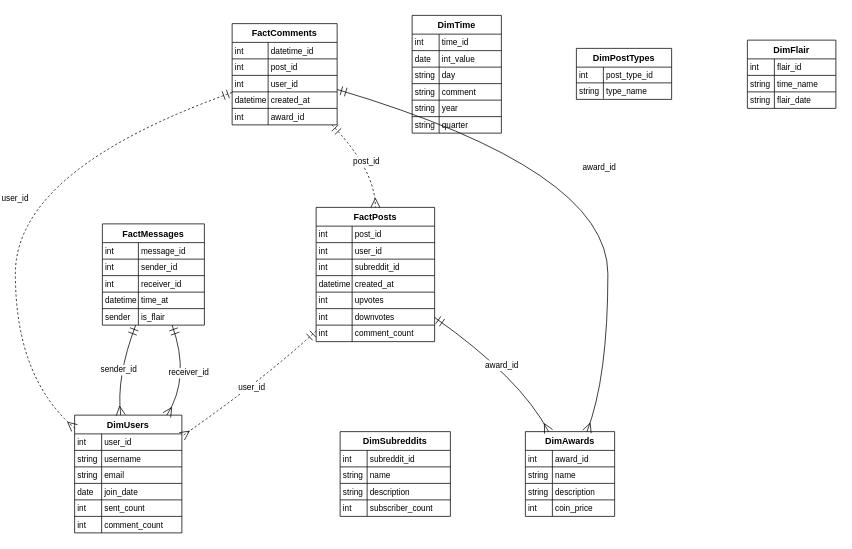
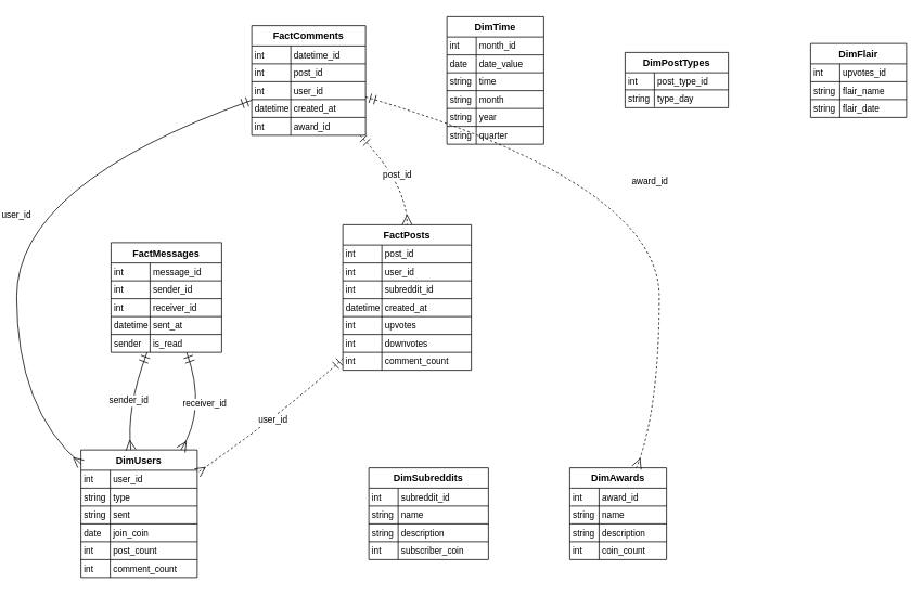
- <mxCell id="104" value="time_id" style="shape=partialRectangle;connectable=0;fillColor=none;top=0;left=0;bottom=0;right=0;align=left;spacingLeft=2;overflow=hidden;fontSize=11;" parent="102" vertex="1"><mxGeometry x="36" width="83" height="22" as="geometry"><mxRectangle width="83" height="22" as="alternateBounds" /></mxGeometry></mxCell>
+ <mxCell id="104" value="month_id" style="shape=partialRectangle;connectable=0;fillColor=none;top=0;left=0;bottom=0;right=0;align=left;spacingLeft=2;overflow=hidden;fontSize=11;" parent="102" vertex="1"><mxGeometry x="36" width="83" height="22" as="geometry"><mxRectangle width="83" height="22" as="alternateBounds" /></mxGeometry></mxCell>
- <mxCell id="107" value="int_value" style="shape=partialRectangle;connectable=0;fillColor=none;top=0;left=0;bottom=0;right=0;align=left;spacingLeft=2;overflow=hidden;fontSize=11;" parent="105" vertex="1"><mxGeometry x="36" width="83" height="22" as="geometry"><mxRectangle width="83" height="22" as="alternateBounds" /></mxGeometry></mxCell>
+ <mxCell id="107" value="date_value" style="shape=partialRectangle;connectable=0;fillColor=none;top=0;left=0;bottom=0;right=0;align=left;spacingLeft=2;overflow=hidden;fontSize=11;" parent="105" vertex="1"><mxGeometry x="36" width="83" height="22" as="geometry"><mxRectangle width="83" height="22" as="alternateBounds" /></mxGeometry></mxCell>
- <mxCell id="130" value="flair_id" style="shape=partialRectangle;connectable=0;fillColor=none;top=0;left=0;bottom=0;right=0;align=left;spacingLeft=2;overflow=hidden;fontSize=11;" parent="128" vertex="1"><mxGeometry x="36" width="82" height="22" as="geometry"><mxRectangle width="82" height="22" as="alternateBounds" /></mxGeometry></mxCell>
+ <mxCell id="130" value="upvotes_id" style="shape=partialRectangle;connectable=0;fillColor=none;top=0;left=0;bottom=0;right=0;align=left;spacingLeft=2;overflow=hidden;fontSize=11;" parent="128" vertex="1"><mxGeometry x="36" width="82" height="22" as="geometry"><mxRectangle width="82" height="22" as="alternateBounds" /></mxGeometry></mxCell>
- <mxCell id="110" value="day" style="shape=partialRectangle;connectable=0;fillColor=none;top=0;left=0;bottom=0;right=0;align=left;spacingLeft=2;overflow=hidden;fontSize=11;" parent="108" vertex="1"><mxGeometry x="36" width="83" height="22" as="geometry"><mxRectangle width="83" height="22" as="alternateBounds" /></mxGeometry></mxCell>
+ <mxCell id="110" value="time" style="shape=partialRectangle;connectable=0;fillColor=none;top=0;left=0;bottom=0;right=0;align=left;spacingLeft=2;overflow=hidden;fontSize=11;" parent="108" vertex="1"><mxGeometry x="36" width="83" height="22" as="geometry"><mxRectangle width="83" height="22" as="alternateBounds" /></mxGeometry></mxCell>
- <mxCell id="133" value="time_name" style="shape=partialRectangle;connectable=0;fillColor=none;top=0;left=0;bottom=0;right=0;align=left;spacingLeft=2;overflow=hidden;fontSize=11;" parent="131" vertex="1"><mxGeometry x="36" width="82" height="22" as="geometry"><mxRectangle width="82" height="22" as="alternateBounds" /></mxGeometry></mxCell>
+ <mxCell id="133" value="flair_name" style="shape=partialRectangle;connectable=0;fillColor=none;top=0;left=0;bottom=0;right=0;align=left;spacingLeft=2;overflow=hidden;fontSize=11;" parent="131" vertex="1"><mxGeometry x="36" width="82" height="22" as="geometry"><mxRectangle width="82" height="22" as="alternateBounds" /></mxGeometry></mxCell>
- <mxCell id="126" value="type_name" style="shape=partialRectangle;connectable=0;fillColor=none;top=0;left=0;bottom=0;right=0;align=left;spacingLeft=2;overflow=hidden;fontSize=11;" parent="124" vertex="1"><mxGeometry x="36" width="91" height="21" as="geometry"><mxRectangle width="91" height="21" as="alternateBounds" /></mxGeometry></mxCell>
+ <mxCell id="126" value="type_day" style="shape=partialRectangle;connectable=0;fillColor=none;top=0;left=0;bottom=0;right=0;align=left;spacingLeft=2;overflow=hidden;fontSize=11;" parent="124" vertex="1"><mxGeometry x="36" width="91" height="21" as="geometry"><mxRectangle width="91" height="21" as="alternateBounds" /></mxGeometry></mxCell>
- <mxCell id="113" value="comment" style="shape=partialRectangle;connectable=0;fillColor=none;top=0;left=0;bottom=0;right=0;align=left;spacingLeft=2;overflow=hidden;fontSize=11;" parent="111" vertex="1"><mxGeometry x="36" width="83" height="22" as="geometry"><mxRectangle width="83" height="22" as="alternateBounds" /></mxGeometry></mxCell>
+ <mxCell id="113" value="month" style="shape=partialRectangle;connectable=0;fillColor=none;top=0;left=0;bottom=0;right=0;align=left;spacingLeft=2;overflow=hidden;fontSize=11;" parent="111" vertex="1"><mxGeometry x="36" width="83" height="22" as="geometry"><mxRectangle width="83" height="22" as="alternateBounds" /></mxGeometry></mxCell>
- <mxCell id="138" value="user_id" style="curved=1;startArrow=ERmandOne;startSize=10;endArrow=ERmany;endSize=10;exitX=0;exitY=0.68;entryX=0;entryY=0.11;rounded=0;dashed=1;" parent="1" source="56" target="24" edge="1"><mxGeometry relative="1" as="geometry"><Array as="points"><mxPoint x="20" y="226" /><mxPoint x="20" y="503" /></Array></mxGeometry></mxCell>
+ <mxCell id="138" value="user_id" style="curved=1;startArrow=ERmandOne;startSize=10;;endArrow=ERmany;endSize=10;;exitX=0;exitY=0.68;entryX=0;entryY=0.11;rounded=0;" parent="1" source="56" target="24" edge="1"><mxGeometry relative="1" as="geometry"><Array as="points"><mxPoint x="20" y="226" /><mxPoint x="20" y="503" /></Array></mxGeometry></mxCell>
- <mxCell id="143" value="award_id" style="curved=1;startArrow=ERmandOne;startSize=10;;endArrow=ERmany;endSize=10;;exitX=1;exitY=0.65;entryX=0.69;entryY=0;rounded=0;" parent="1" source="56" target="88" edge="1"><mxGeometry relative="1" as="geometry"><Array as="points"><mxPoint x="810" y="226" /><mxPoint x="810" y="503" /></Array></mxGeometry></mxCell>
+ <mxCell id="143" value="award_id" style="curved=1;startArrow=ERmandOne;startSize=10;endArrow=ERmany;endSize=10;exitX=1;exitY=0.65;entryX=0.69;entryY=0;rounded=0;dashed=1;" parent="1" source="56" target="88" edge="1"><mxGeometry relative="1" as="geometry"><Array as="points"><mxPoint x="810" y="226" /><mxPoint x="810" y="503" /></Array></mxGeometry></mxCell>
- <mxCell id="84" value="time_at" style="shape=partialRectangle;connectable=0;fillColor=none;top=0;left=0;bottom=0;right=0;align=left;spacingLeft=2;overflow=hidden;fontSize=11;" parent="82" vertex="1"><mxGeometry x="48" width="88" height="22" as="geometry"><mxRectangle width="88" height="22" as="alternateBounds" /></mxGeometry></mxCell>
+ <mxCell id="84" value="sent_at" style="shape=partialRectangle;connectable=0;fillColor=none;top=0;left=0;bottom=0;right=0;align=left;spacingLeft=2;overflow=hidden;fontSize=11;" parent="82" vertex="1"><mxGeometry x="48" width="88" height="22" as="geometry"><mxRectangle width="88" height="22" as="alternateBounds" /></mxGeometry></mxCell>
- <mxCell id="87" value="is_flair" style="shape=partialRectangle;connectable=0;fillColor=none;top=0;left=0;bottom=0;right=0;align=left;spacingLeft=2;overflow=hidden;fontSize=11;" parent="85" vertex="1"><mxGeometry x="48" width="88" height="22" as="geometry"><mxRectangle width="88" height="22" as="alternateBounds" /></mxGeometry></mxCell>
+ <mxCell id="87" value="is_read" style="shape=partialRectangle;connectable=0;fillColor=none;top=0;left=0;bottom=0;right=0;align=left;spacingLeft=2;overflow=hidden;fontSize=11;" parent="85" vertex="1"><mxGeometry x="48" width="88" height="22" as="geometry"><mxRectangle width="88" height="22" as="alternateBounds" /></mxGeometry></mxCell>
- <mxCell id="142" value="award_id" style="curved=1;startArrow=ERmandOne;startSize=10;;endArrow=ERmany;endSize=10;;exitX=1;exitY=0.82;entryX=0.26;entryY=0;rounded=0;" parent="1" source="2" target="88" edge="1"><mxGeometry relative="1" as="geometry"><Array as="points"><mxPoint x="693" y="503" /></Array></mxGeometry></mxCell>
- <mxCell id="30" value="username" style="shape=partialRectangle;connectable=0;fillColor=none;top=0;left=0;bottom=0;right=0;align=left;spacingLeft=2;overflow=hidden;fontSize=11;" parent="28" vertex="1"><mxGeometry x="36" width="107" height="22" as="geometry"><mxRectangle width="107" height="22" as="alternateBounds" /></mxGeometry></mxCell>
+ <mxCell id="30" value="type" style="shape=partialRectangle;connectable=0;fillColor=none;top=0;left=0;bottom=0;right=0;align=left;spacingLeft=2;overflow=hidden;fontSize=11;" parent="28" vertex="1"><mxGeometry x="36" width="107" height="22" as="geometry"><mxRectangle width="107" height="22" as="alternateBounds" /></mxGeometry></mxCell>
- <mxCell id="33" value="email" style="shape=partialRectangle;connectable=0;fillColor=none;top=0;left=0;bottom=0;right=0;align=left;spacingLeft=2;overflow=hidden;fontSize=11;" parent="31" vertex="1"><mxGeometry x="36" width="107" height="22" as="geometry"><mxRectangle width="107" height="22" as="alternateBounds" /></mxGeometry></mxCell>
+ <mxCell id="33" value="sent" style="shape=partialRectangle;connectable=0;fillColor=none;top=0;left=0;bottom=0;right=0;align=left;spacingLeft=2;overflow=hidden;fontSize=11;" parent="31" vertex="1"><mxGeometry x="36" width="107" height="22" as="geometry"><mxRectangle width="107" height="22" as="alternateBounds" /></mxGeometry></mxCell>
- <mxCell id="36" value="join_date" style="shape=partialRectangle;connectable=0;fillColor=none;top=0;left=0;bottom=0;right=0;align=left;spacingLeft=2;overflow=hidden;fontSize=11;" parent="34" vertex="1"><mxGeometry x="36" width="107" height="22" as="geometry"><mxRectangle width="107" height="22" as="alternateBounds" /></mxGeometry></mxCell>
+ <mxCell id="36" value="join_coin" style="shape=partialRectangle;connectable=0;fillColor=none;top=0;left=0;bottom=0;right=0;align=left;spacingLeft=2;overflow=hidden;fontSize=11;" parent="34" vertex="1"><mxGeometry x="36" width="107" height="22" as="geometry"><mxRectangle width="107" height="22" as="alternateBounds" /></mxGeometry></mxCell>
- <mxCell id="39" value="sent_count" style="shape=partialRectangle;connectable=0;fillColor=none;top=0;left=0;bottom=0;right=0;align=left;spacingLeft=2;overflow=hidden;fontSize=11;" parent="37" vertex="1"><mxGeometry x="36" width="107" height="22" as="geometry"><mxRectangle width="107" height="22" as="alternateBounds" /></mxGeometry></mxCell>
+ <mxCell id="39" value="post_count" style="shape=partialRectangle;connectable=0;fillColor=none;top=0;left=0;bottom=0;right=0;align=left;spacingLeft=2;overflow=hidden;fontSize=11;" parent="37" vertex="1"><mxGeometry x="36" width="107" height="22" as="geometry"><mxRectangle width="107" height="22" as="alternateBounds" /></mxGeometry></mxCell>
- <mxCell id="55" value="subscriber_count" style="shape=partialRectangle;connectable=0;fillColor=none;top=0;left=0;bottom=0;right=0;align=left;spacingLeft=2;overflow=hidden;fontSize=11;" parent="53" vertex="1"><mxGeometry x="36" width="111" height="22" as="geometry"><mxRectangle width="111" height="22" as="alternateBounds" /></mxGeometry></mxCell>
+ <mxCell id="55" value="subscriber_coin" style="shape=partialRectangle;connectable=0;fillColor=none;top=0;left=0;bottom=0;right=0;align=left;spacingLeft=2;overflow=hidden;fontSize=11;" parent="53" vertex="1"><mxGeometry x="36" width="111" height="22" as="geometry"><mxRectangle width="111" height="22" as="alternateBounds" /></mxGeometry></mxCell>
- <mxCell id="100" value="coin_price" style="shape=partialRectangle;connectable=0;fillColor=none;top=0;left=0;bottom=0;right=0;align=left;spacingLeft=2;overflow=hidden;fontSize=11;" parent="98" vertex="1"><mxGeometry x="36" width="83" height="22" as="geometry"><mxRectangle width="83" height="22" as="alternateBounds" /></mxGeometry></mxCell>
+ <mxCell id="100" value="coin_count" style="shape=partialRectangle;connectable=0;fillColor=none;top=0;left=0;bottom=0;right=0;align=left;spacingLeft=2;overflow=hidden;fontSize=11;" parent="98" vertex="1"><mxGeometry x="36" width="83" height="22" as="geometry"><mxRectangle width="83" height="22" as="alternateBounds" /></mxGeometry></mxCell>
